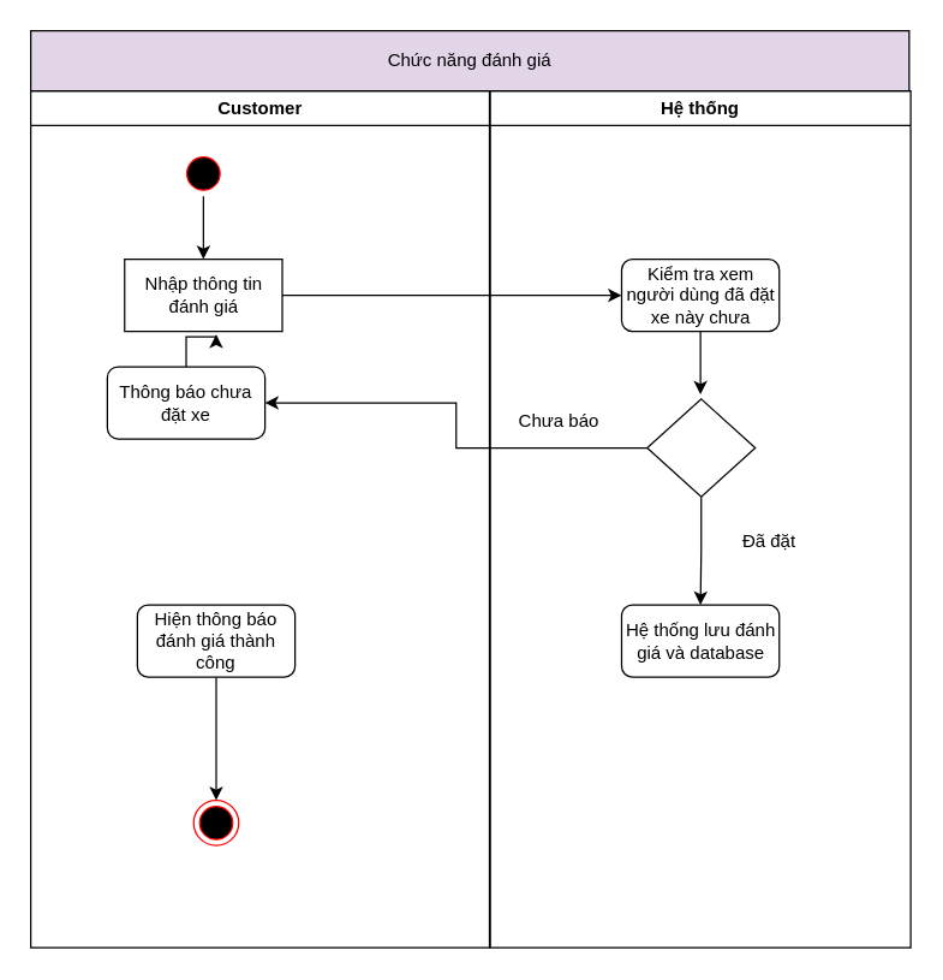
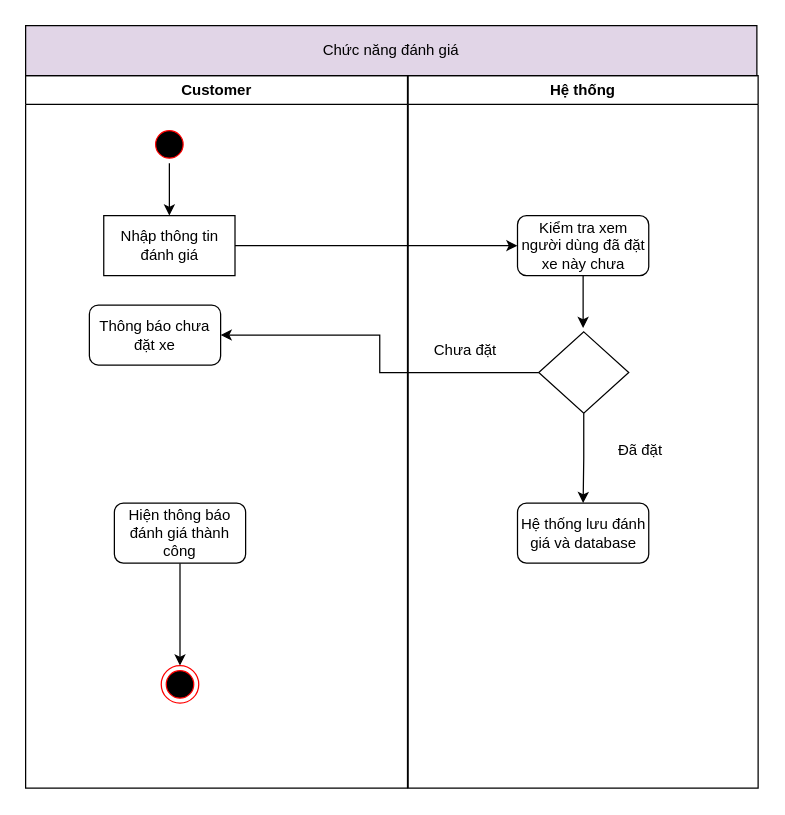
- <mxCell id="10" style="edgeStyle=orthogonalEdgeStyle;rounded=0;orthogonalLoop=1;jettySize=auto;html=1;entryX=0.581;entryY=1.042;entryDx=0;entryDy=0;entryPerimeter=0;" edge="1" parent="2" source="7" target="6"><mxGeometry relative="1" as="geometry" /></mxCell>
- <mxCell id="18" value="Chưa báo" style="text;html=1;align=center;verticalAlign=middle;whiteSpace=wrap;rounded=0;" vertex="1" parent="11"><mxGeometry x="15.5" y="205" width="60" height="30" as="geometry" /></mxCell>
+ <mxCell id="18" value="Chưa đặt" style="text;html=1;align=center;verticalAlign=middle;whiteSpace=wrap;rounded=0;" vertex="1" parent="11"><mxGeometry x="15.5" y="205" width="60" height="30" as="geometry" /></mxCell>
